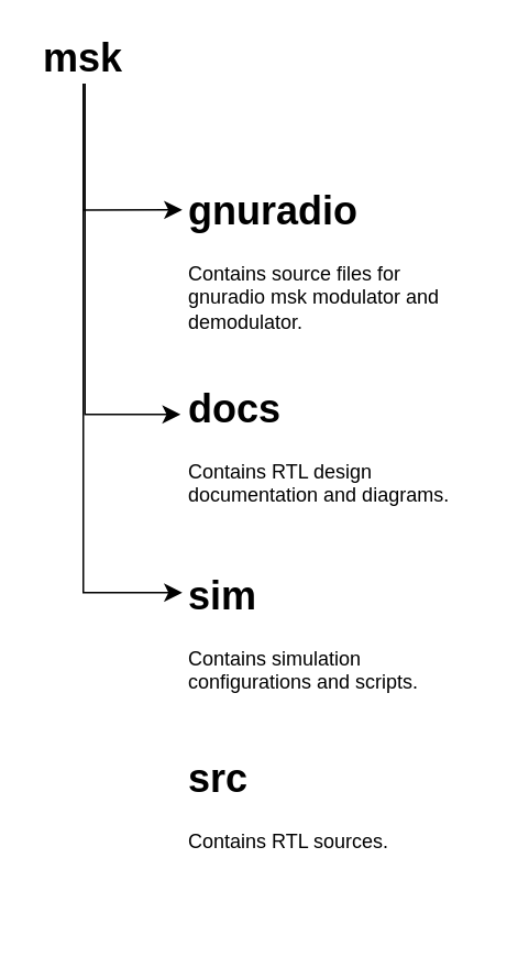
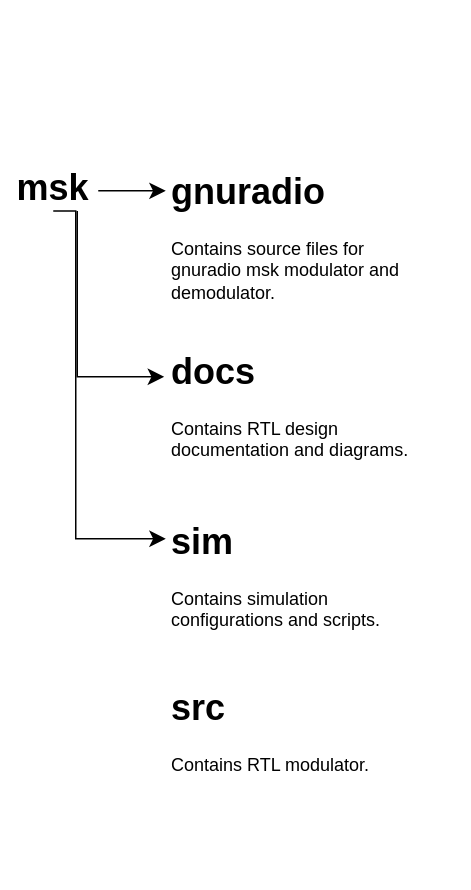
- <mxCell id="2" value="&lt;font style=&quot;font-size: 24px;&quot;&gt;&lt;b&gt;msk&lt;/b&gt;&lt;/font&gt;" style="text;html=1;align=center;verticalAlign=middle;whiteSpace=wrap;rounded=0;fontSize=17;" vertex="1" parent="1"><mxGeometry x="20" y="20" width="60" height="30" as="geometry" /></mxCell>
+ <mxCell id="2" value="&lt;font style=&quot;font-size: 24px;&quot;&gt;&lt;b&gt;msk&lt;/b&gt;&lt;/font&gt;" style="text;html=1;align=center;verticalAlign=middle;whiteSpace=wrap;rounded=0;fontSize=17;" vertex="1" parent="1"><mxGeometry x="5" y="110" width="60" height="30" as="geometry" /></mxCell>
- <mxCell id="6" value="&lt;h1 style=&quot;margin-top: 0px;&quot;&gt;&lt;span style=&quot;background-color: initial;&quot;&gt;src&lt;/span&gt;&lt;/h1&gt;&lt;div&gt;&lt;span style=&quot;background-color: initial;&quot;&gt;Contains RTL sources.&lt;/span&gt;&lt;/div&gt;" style="text;html=1;whiteSpace=wrap;overflow=hidden;rounded=0;" vertex="1" parent="1"><mxGeometry x="112" y="451" width="180" height="120" as="geometry" /></mxCell>
+ <mxCell id="6" value="&lt;h1 style=&quot;margin-top: 0px;&quot;&gt;&lt;span style=&quot;background-color: initial;&quot;&gt;src&lt;/span&gt;&lt;/h1&gt;&lt;div&gt;&lt;span style=&quot;background-color: initial;&quot;&gt;Contains RTL modulator.&lt;/span&gt;&lt;/div&gt;" style="text;html=1;whiteSpace=wrap;overflow=hidden;rounded=0;" vertex="1" parent="1"><mxGeometry x="112" y="451" width="180" height="120" as="geometry" /></mxCell>
